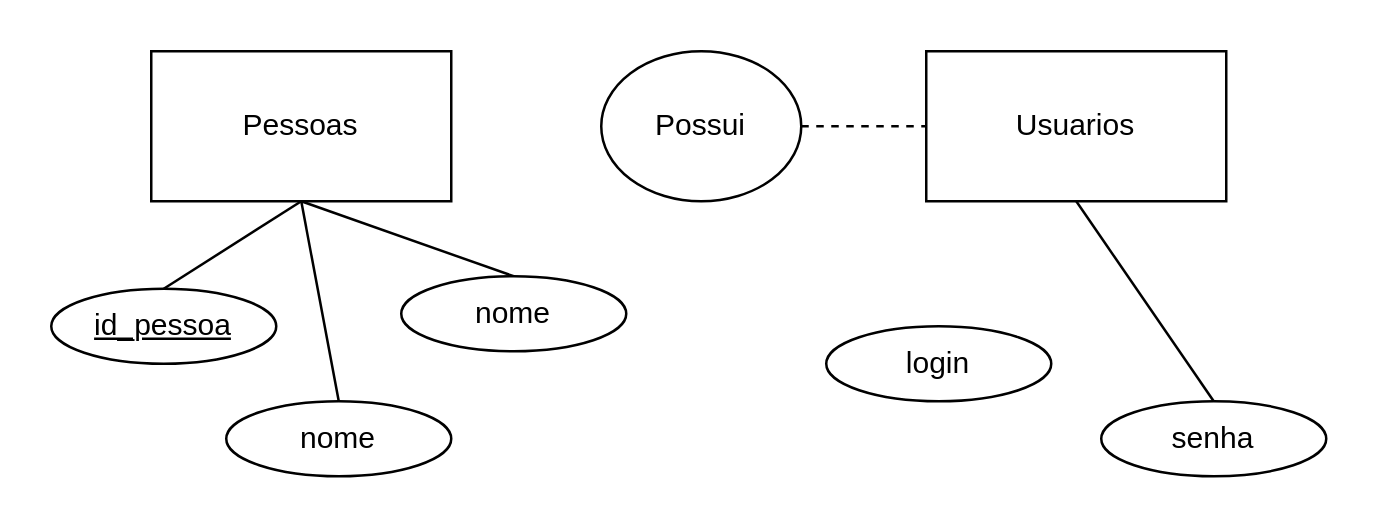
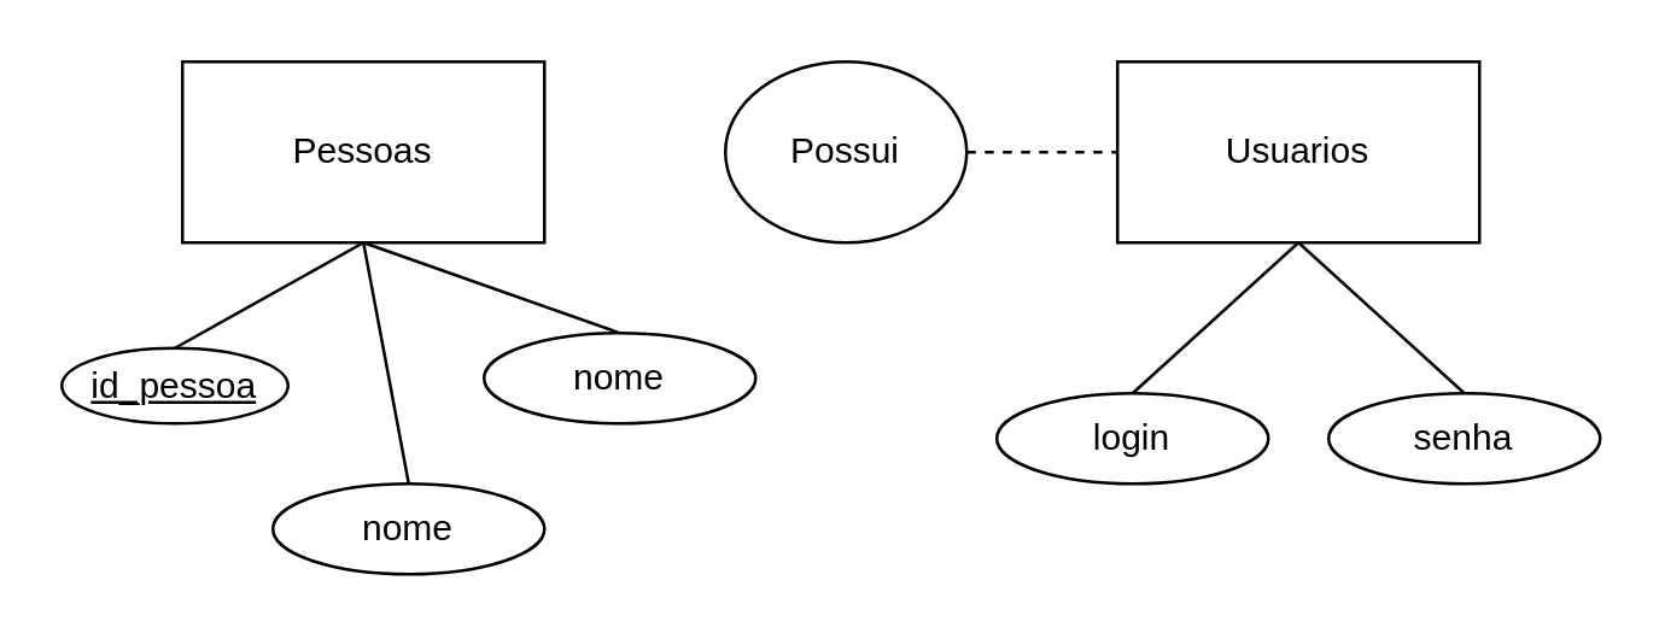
+ <mxCell id="12" style="edgeStyle=none;rounded=0;orthogonalLoop=1;jettySize=auto;html=1;exitX=0.5;exitY=0;exitDx=0;exitDy=0;entryX=0.5;entryY=1;entryDx=0;entryDy=0;endArrow=none;endFill=0;" edge="1" parent="1" source="13" target="3"><mxGeometry relative="1" as="geometry" /></mxCell>
- <mxCell id="7" value="id_pessoa" style="ellipse;whiteSpace=wrap;html=1;fontStyle=4" vertex="1" parent="1"><mxGeometry x="20" y="115" width="90" height="30" as="geometry" /></mxCell>
+ <mxCell id="7" value="id_pessoa" style="ellipse;whiteSpace=wrap;html=1;fontStyle=4" vertex="1" parent="1"><mxGeometry x="20" y="115" width="75" height="25" as="geometry" /></mxCell>
- <mxCell id="15" value="senha" style="ellipse;whiteSpace=wrap;html=1;" vertex="1" parent="1"><mxGeometry x="440" y="160" width="90" height="30" as="geometry" /></mxCell>
+ <mxCell id="15" value="senha" style="ellipse;whiteSpace=wrap;html=1;" vertex="1" parent="1"><mxGeometry x="440" y="130" width="90" height="30" as="geometry" /></mxCell>
